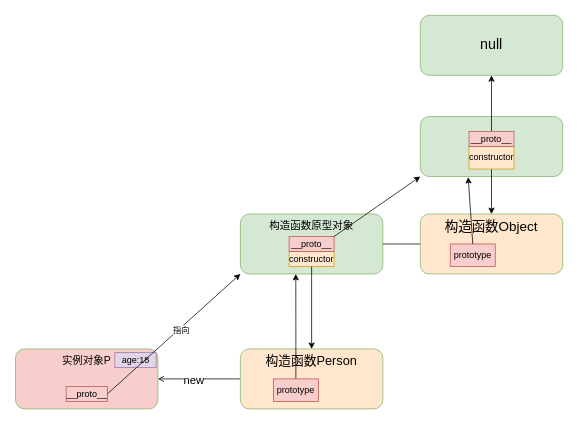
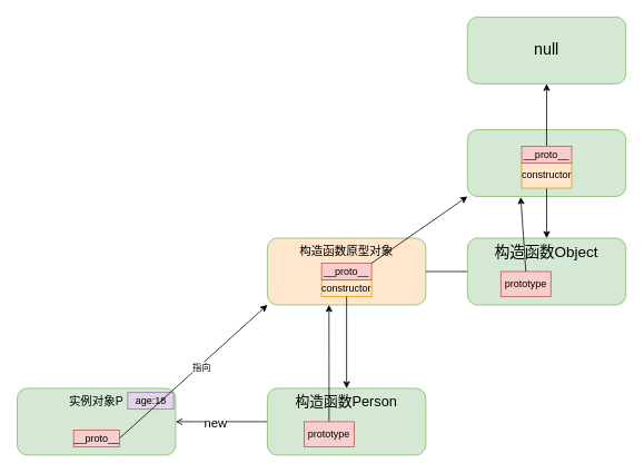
- <mxCell id="8" value="&lt;font style=&quot;font-size: 14px;&quot;&gt;构造函数原型对象&lt;/font&gt;" style="rounded=1;whiteSpace=wrap;html=1;verticalAlign=top;fillColor=#d5e8d4;strokeColor=#82b366;" parent="1" vertex="1"><mxGeometry x="320" y="285" width="190" height="80" as="geometry" /></mxCell>
+ <mxCell id="8" value="&lt;font style=&quot;font-size: 14px;&quot;&gt;构造函数原型对象&lt;/font&gt;" style="rounded=1;whiteSpace=wrap;html=1;verticalAlign=top;fillColor=#ffe6cc;strokeColor=#82b366;" parent="1" vertex="1"><mxGeometry x="320" y="285" width="190" height="80" as="geometry" /></mxCell>
- <mxCell id="16" value="&lt;font style=&quot;font-size: 18px;&quot;&gt;构造函数Object&lt;/font&gt;" style="rounded=1;whiteSpace=wrap;html=1;verticalAlign=top;fillColor=#ffe6cc;strokeColor=#82b366;" parent="1" vertex="1"><mxGeometry x="560" y="285" width="190" height="80" as="geometry" /></mxCell>
+ <mxCell id="16" value="&lt;font style=&quot;font-size: 18px;&quot;&gt;构造函数Object&lt;/font&gt;" style="rounded=1;whiteSpace=wrap;html=1;verticalAlign=top;fillColor=#d5e8d4;strokeColor=#82b366;" parent="1" vertex="1"><mxGeometry x="560" y="285" width="190" height="80" as="geometry" /></mxCell>
- <mxCell id="7" value="&lt;font style=&quot;font-size: 17px;&quot;&gt;构造函数Person&lt;/font&gt;" style="rounded=1;whiteSpace=wrap;html=1;verticalAlign=top;fillColor=#ffe6cc;strokeColor=#82b366;" parent="1" vertex="1"><mxGeometry x="320" y="465" width="190" height="80" as="geometry" /></mxCell>
+ <mxCell id="7" value="&lt;font style=&quot;font-size: 17px;&quot;&gt;构造函数Person&lt;/font&gt;" style="rounded=1;whiteSpace=wrap;html=1;verticalAlign=top;fillColor=#d5e8d4;strokeColor=#82b366;" parent="1" vertex="1"><mxGeometry x="320" y="465" width="190" height="80" as="geometry" /></mxCell>
- <mxCell id="2" value="&lt;font style=&quot;font-size: 14px;&quot;&gt;实例对象P&lt;/font&gt;" style="rounded=1;whiteSpace=wrap;html=1;verticalAlign=top;fillColor=#f8cecc;strokeColor=#82b366;" parent="1" vertex="1"><mxGeometry x="20" y="465" width="190" height="80" as="geometry" /></mxCell>
+ <mxCell id="2" value="&lt;font style=&quot;font-size: 14px;&quot;&gt;实例对象P&lt;/font&gt;" style="rounded=1;whiteSpace=wrap;html=1;verticalAlign=top;fillColor=#d5e8d4;strokeColor=#82b366;" parent="1" vertex="1"><mxGeometry x="20" y="465" width="190" height="80" as="geometry" /></mxCell>
